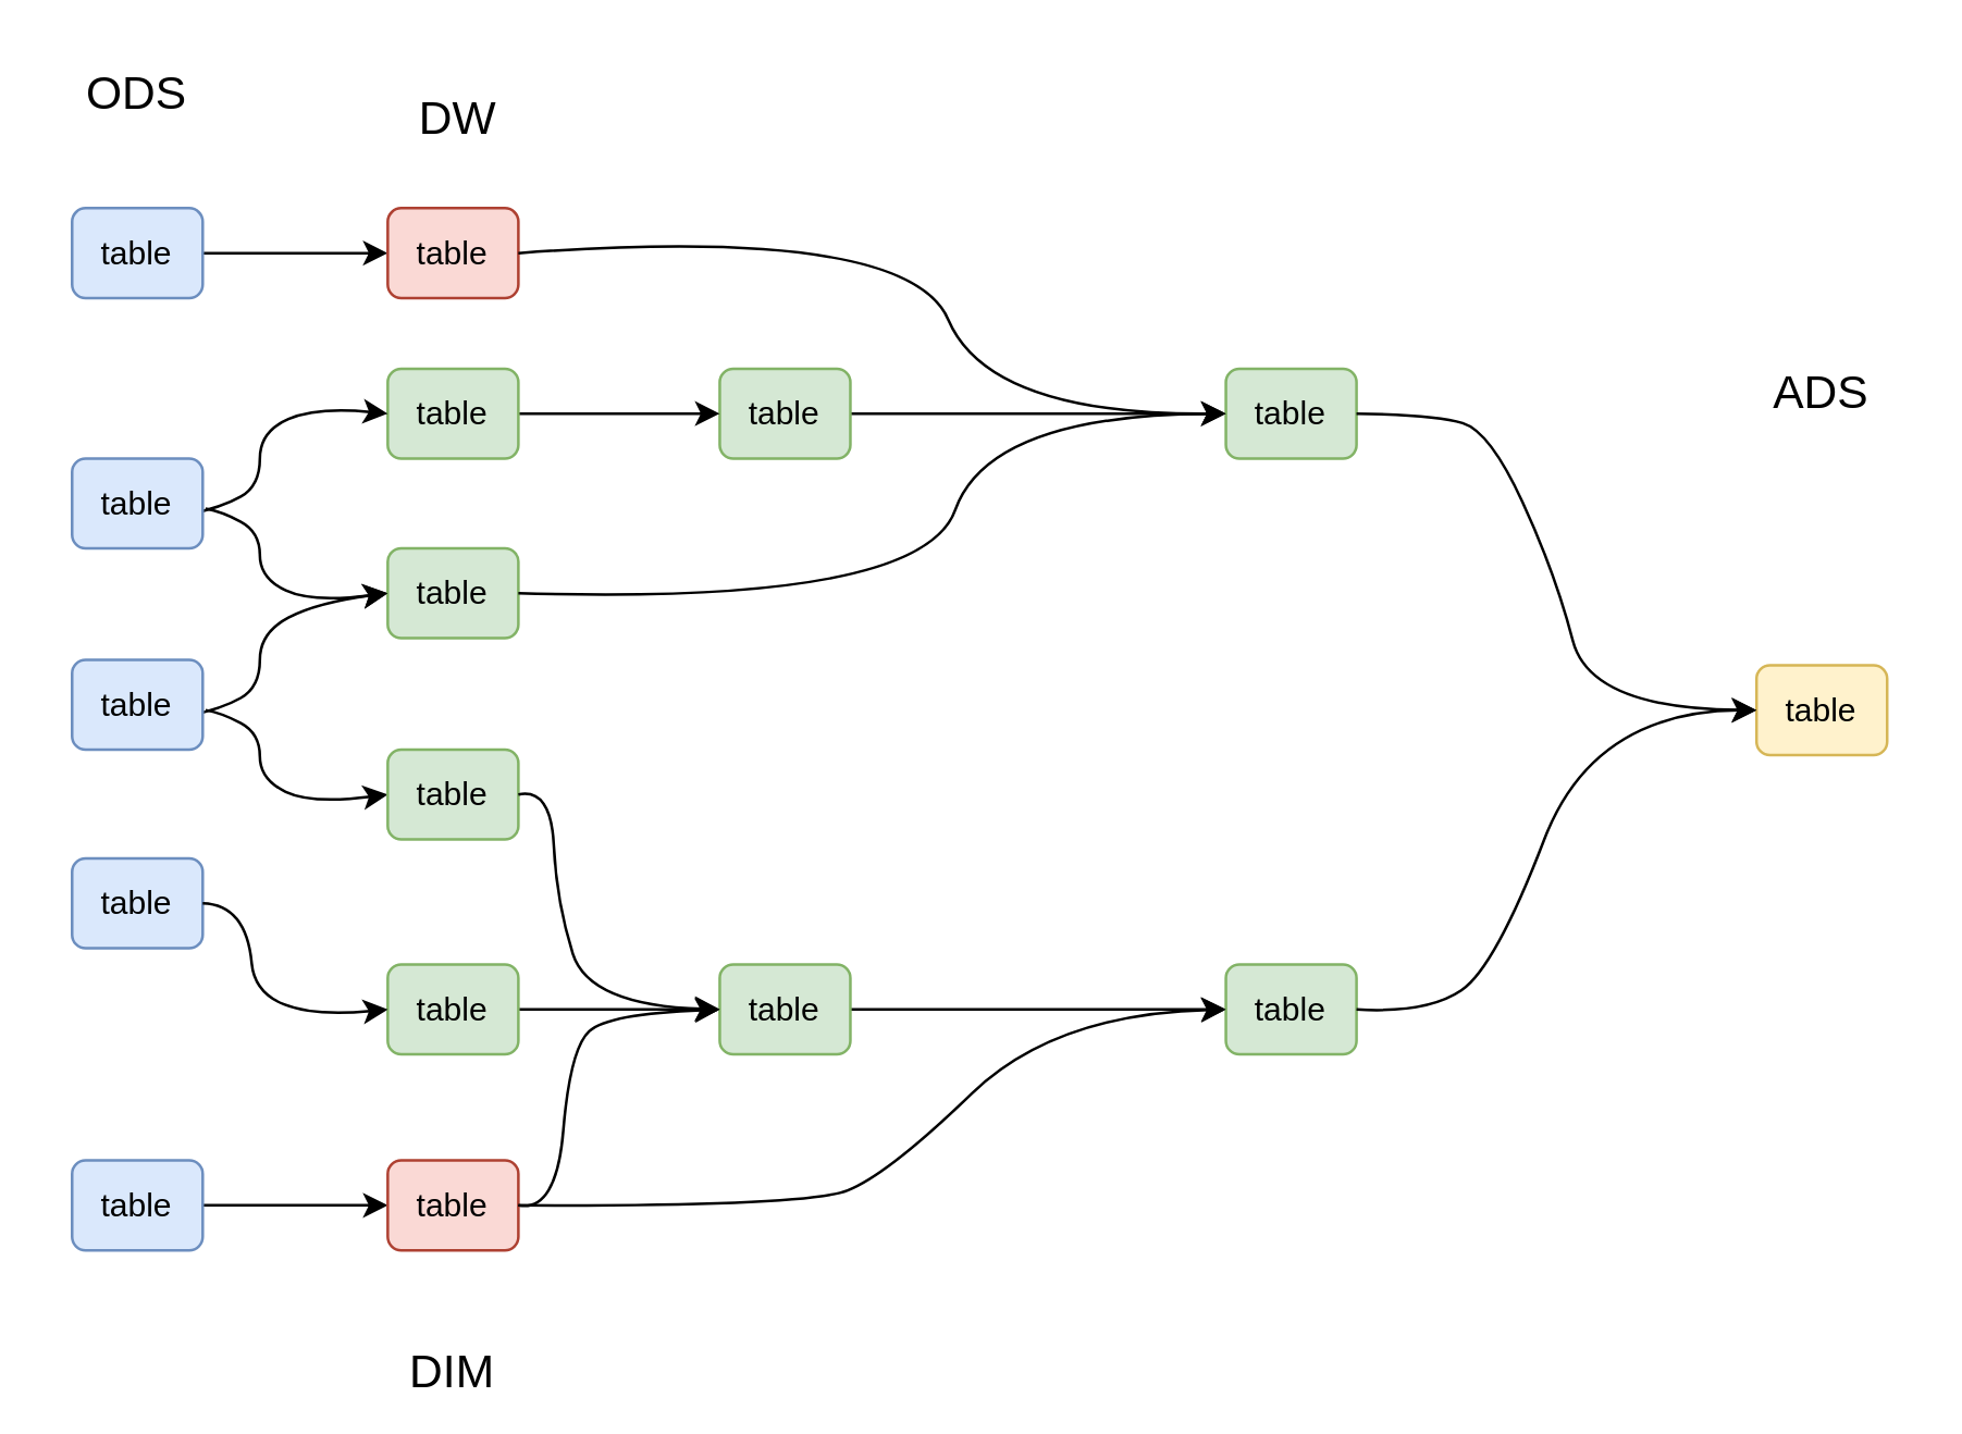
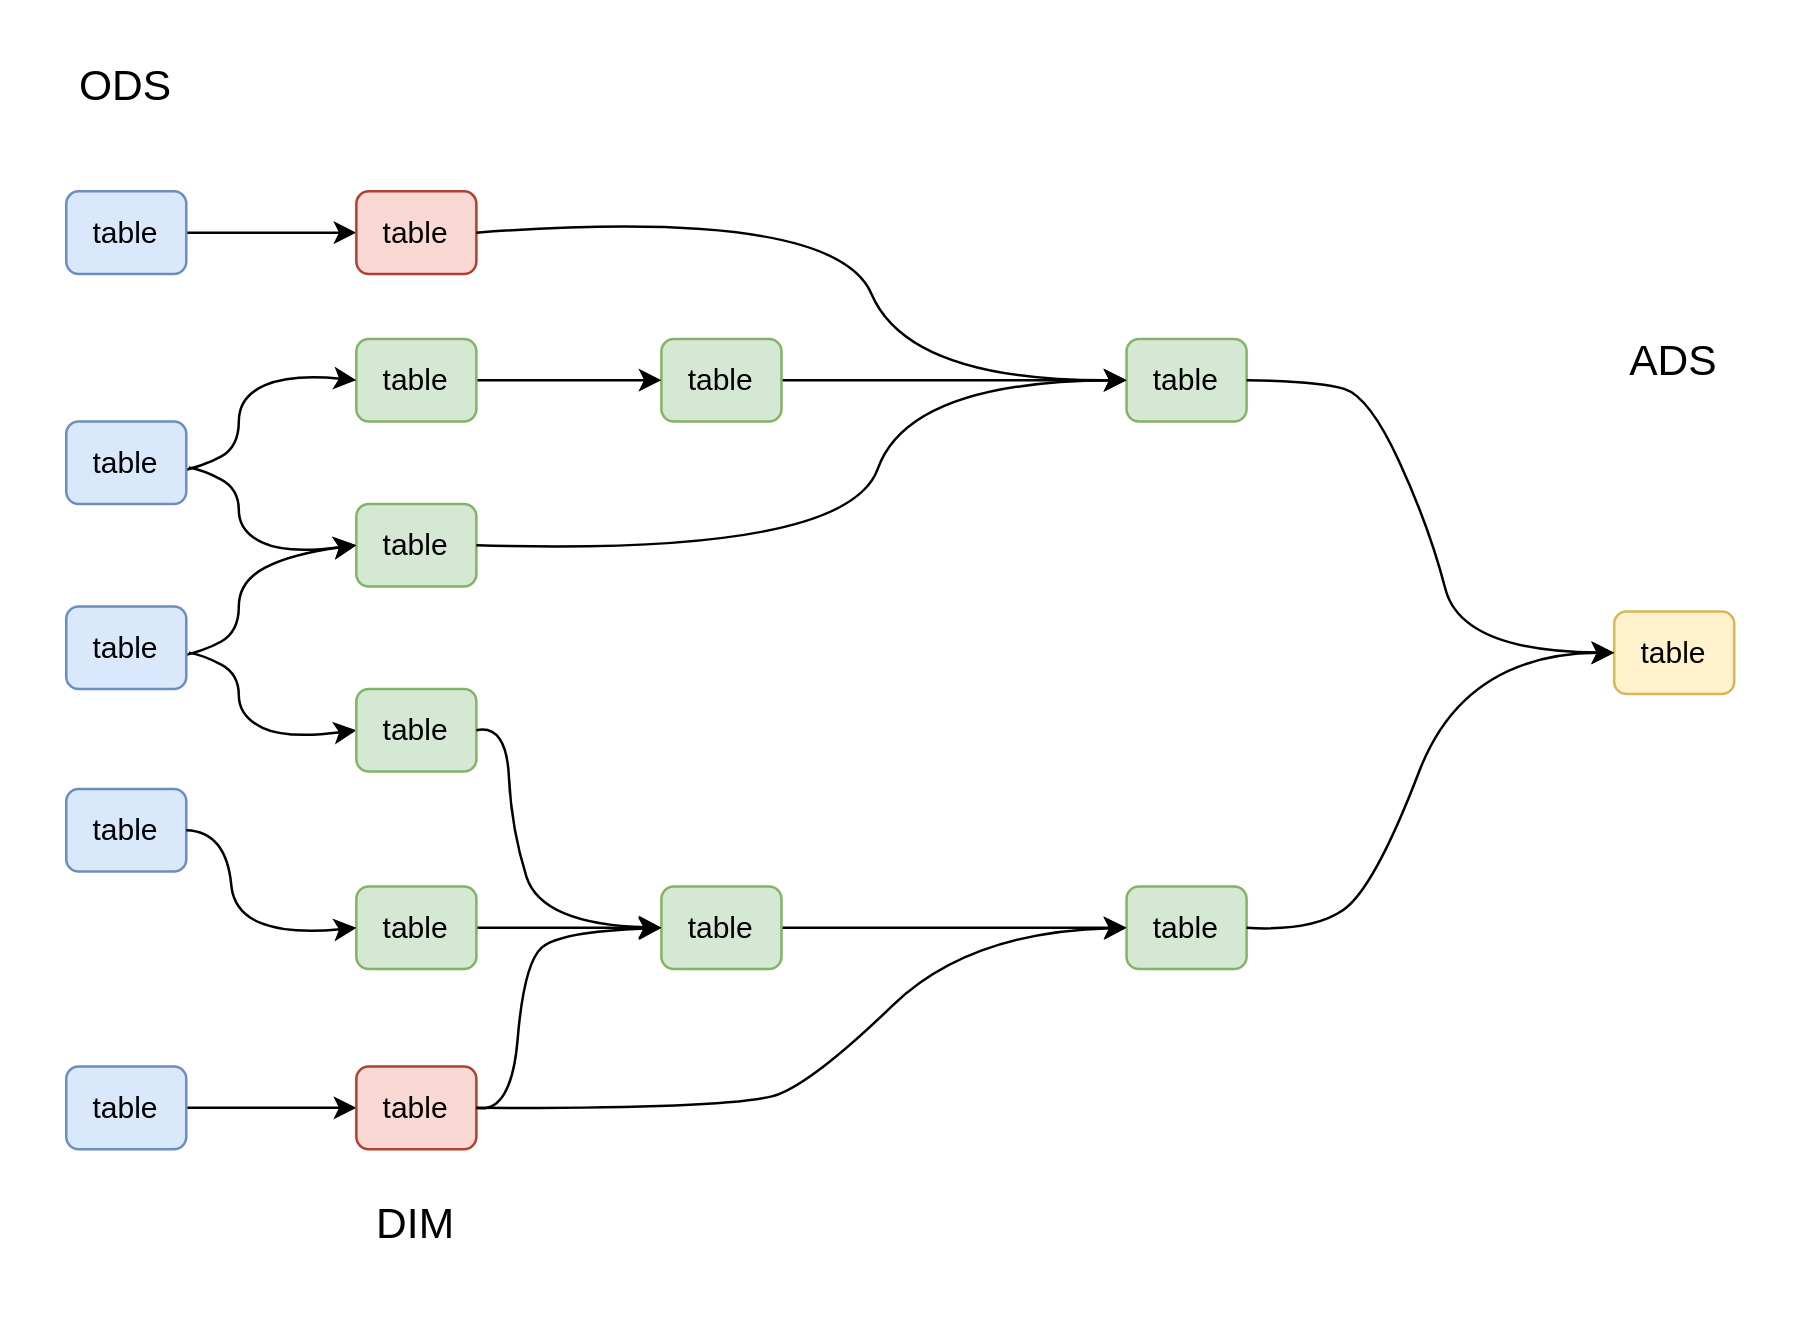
- <mxCell id="8" value="DW" style="text;html=1;strokeColor=none;fillColor=none;align=center;verticalAlign=middle;whiteSpace=wrap;rounded=0;fontSize=17;" vertex="1" parent="1"><mxGeometry x="138" y="29" width="60" height="30" as="geometry" /></mxCell>
- <mxCell id="12" value="DIM" style="text;html=1;strokeColor=none;fillColor=none;align=center;verticalAlign=middle;whiteSpace=wrap;rounded=0;fontSize=17;" vertex="1" parent="1"><mxGeometry x="136" y="490" width="60" height="30" as="geometry" /></mxCell>
+ <mxCell id="12" value="DIM" style="text;html=1;strokeColor=none;fillColor=none;align=center;verticalAlign=middle;whiteSpace=wrap;rounded=0;fontSize=17;" vertex="1" parent="1"><mxGeometry x="136" y="475" width="60" height="30" as="geometry" /></mxCell>
